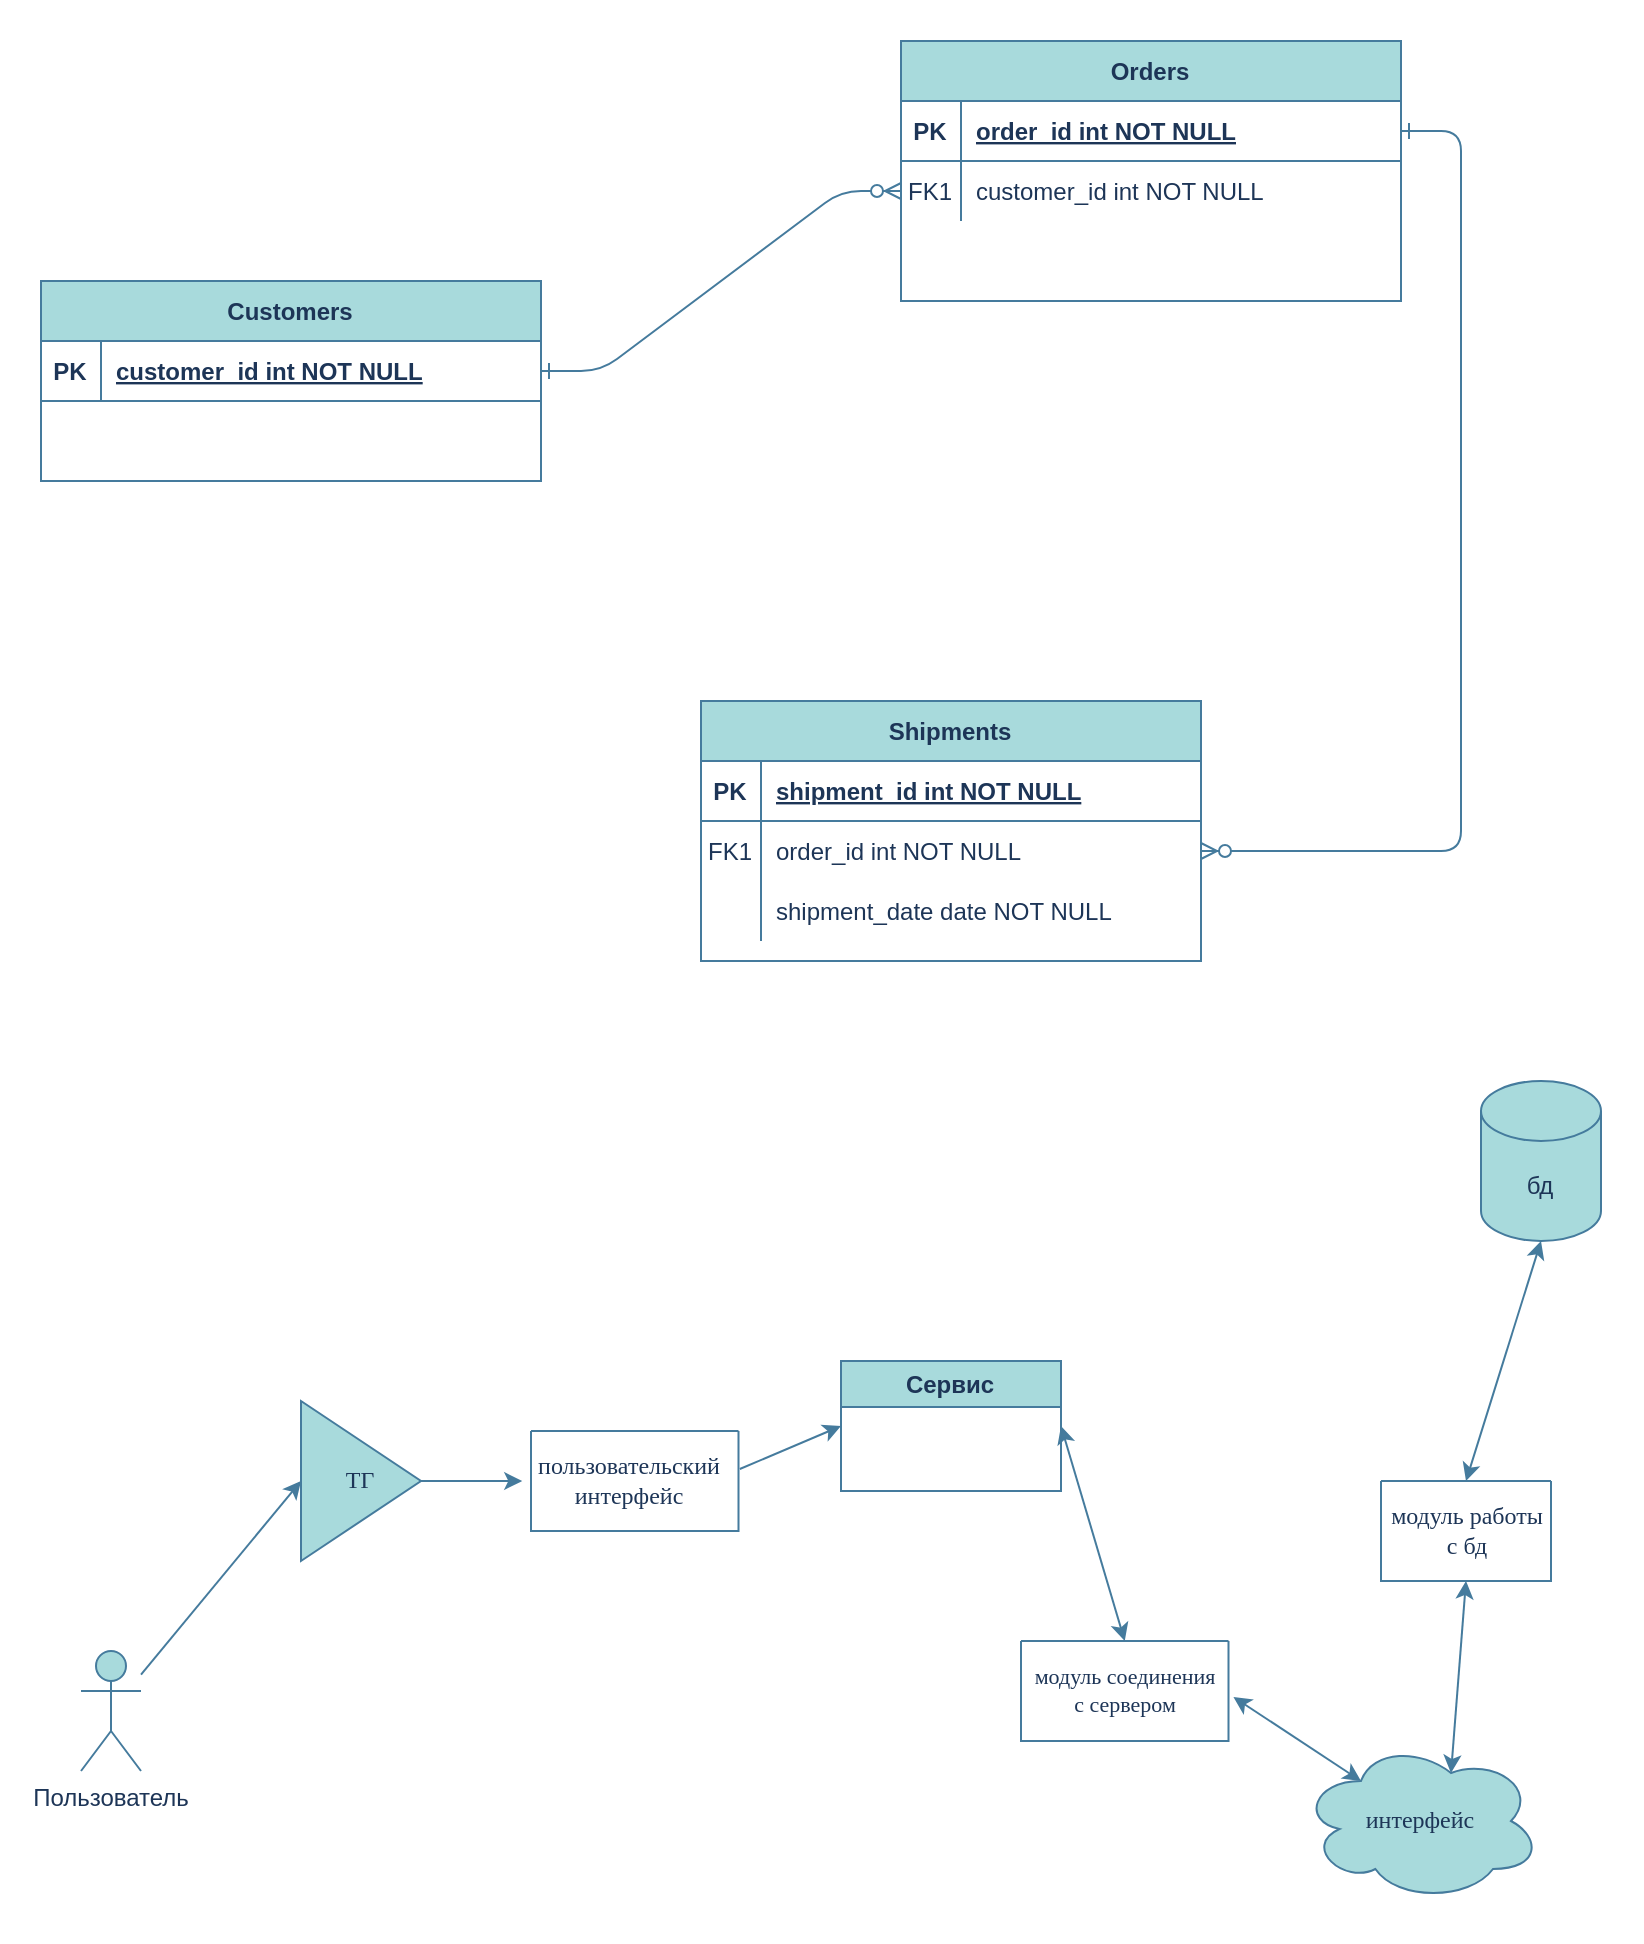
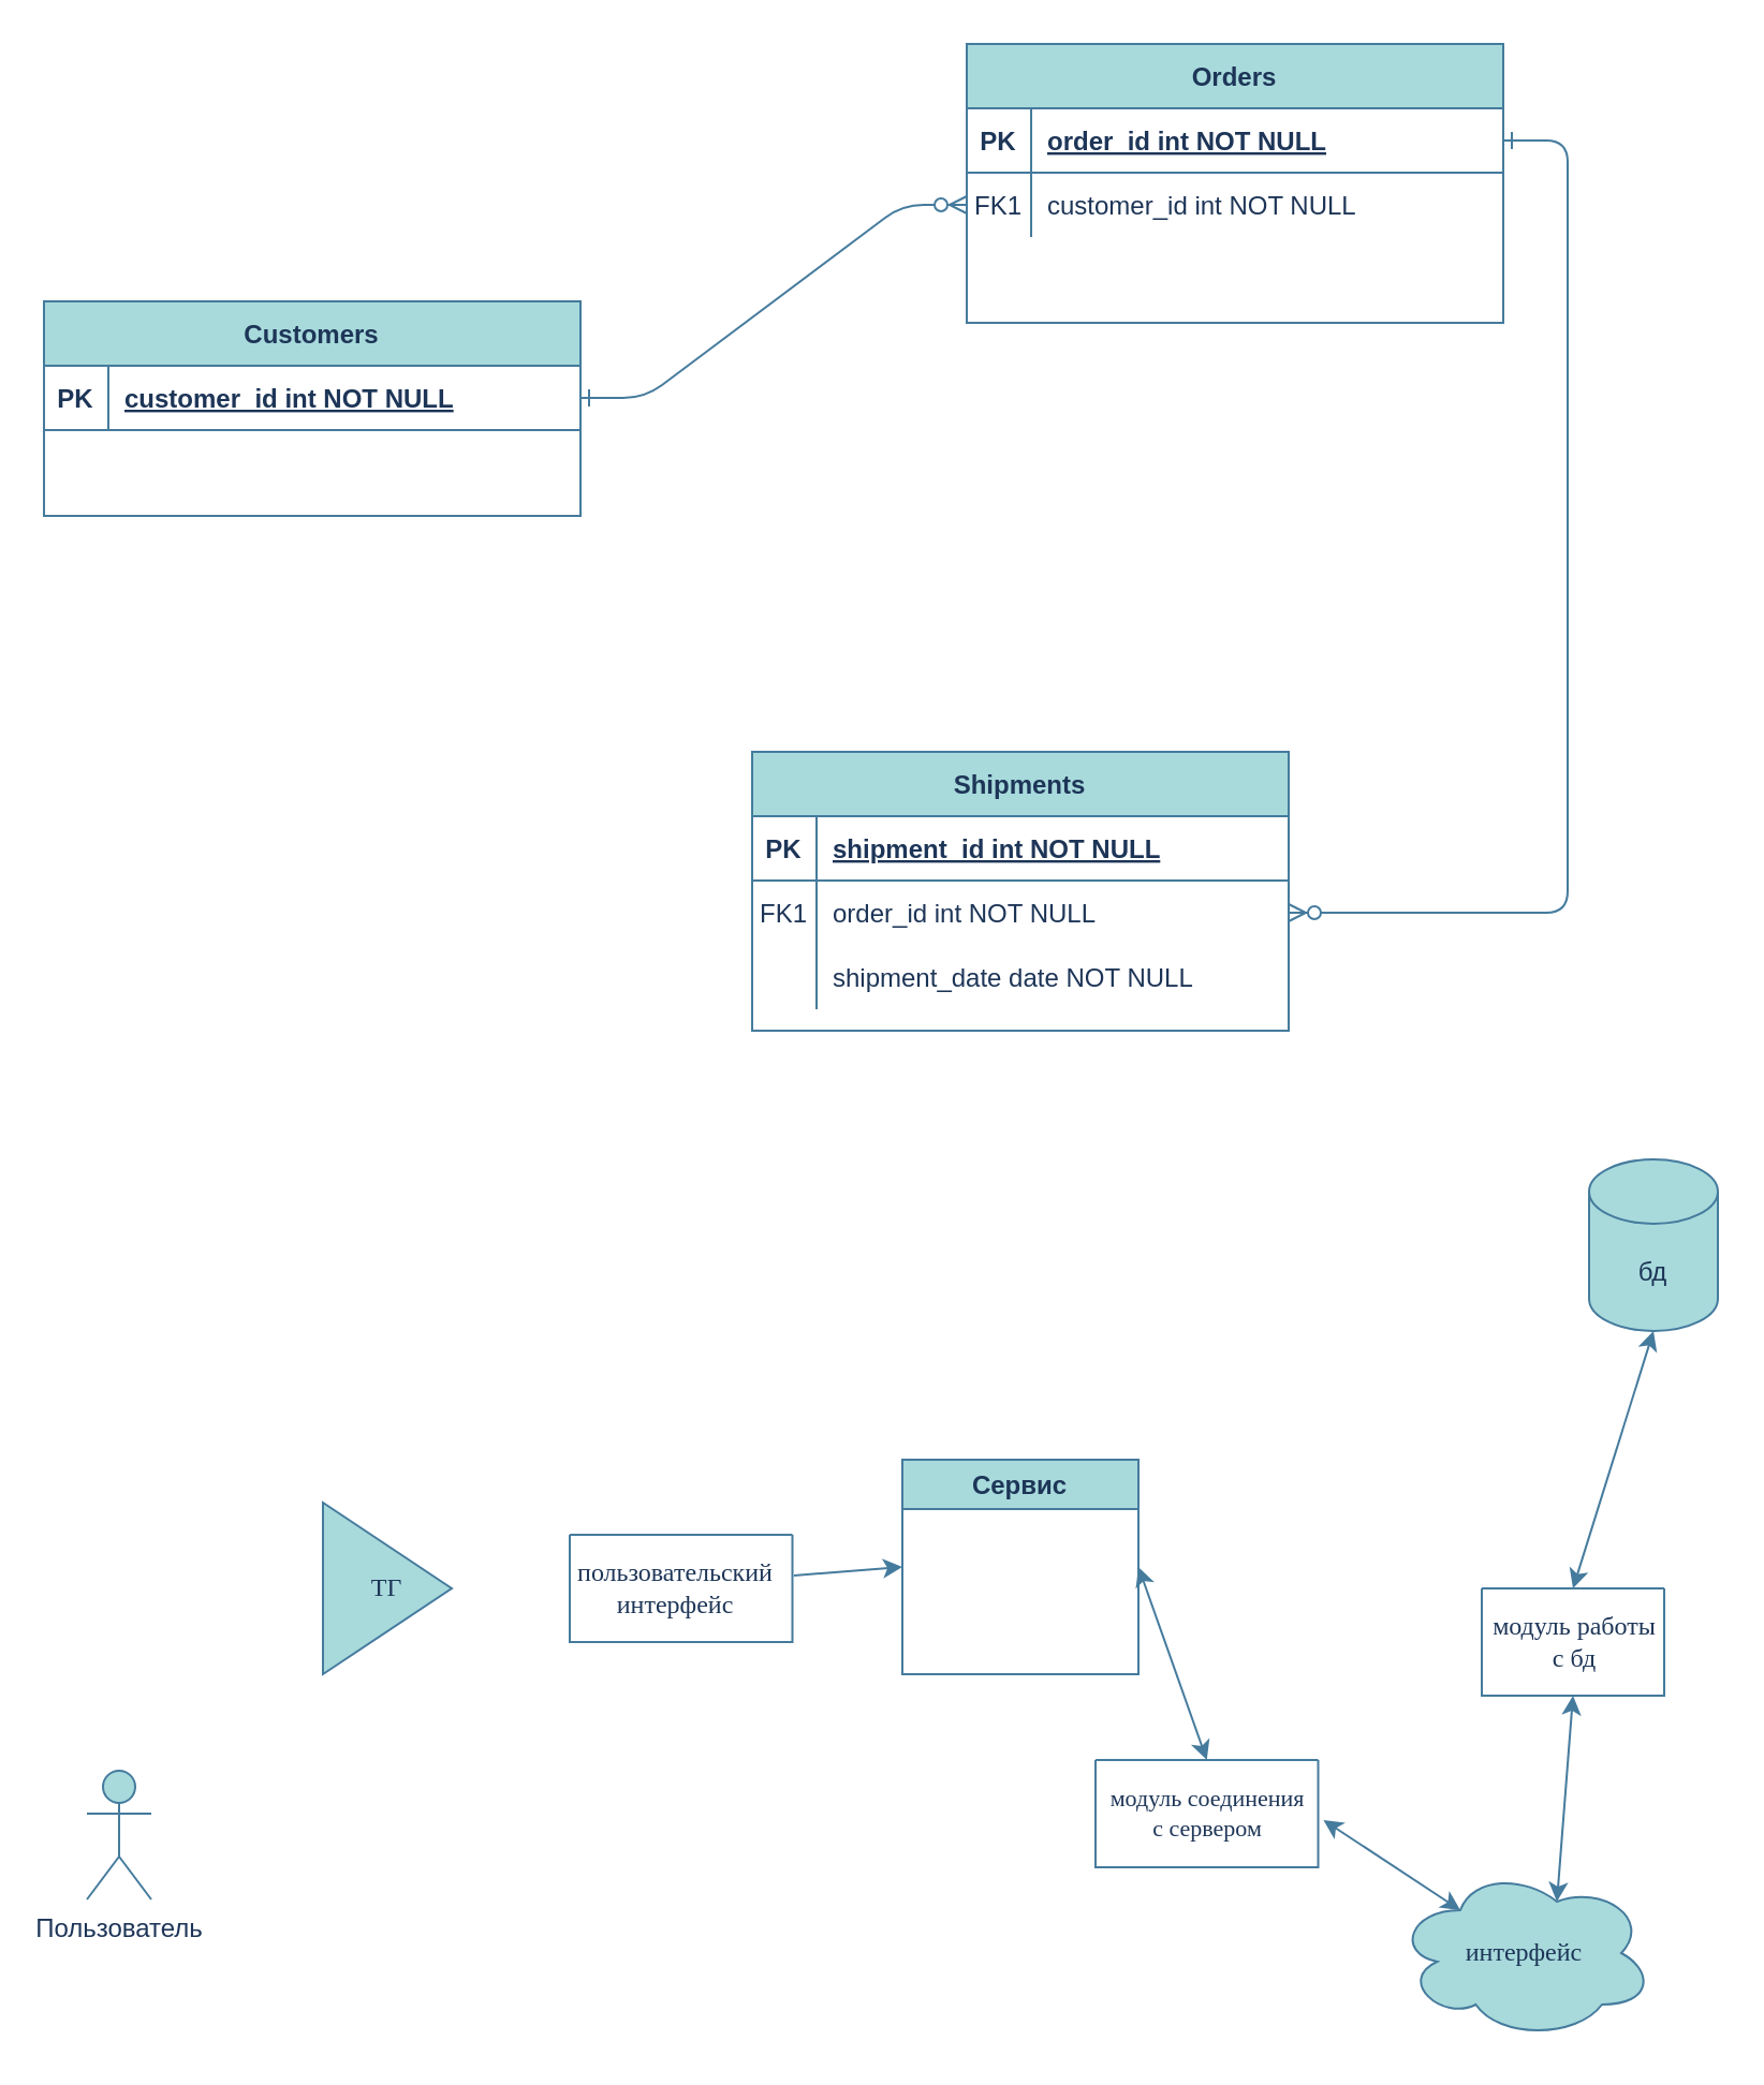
- <mxCell id="32" value="Сервис" style="swimlane;fillColor=#A8DADC;strokeColor=#457B9D;fontColor=#1D3557;" vertex="1" parent="1"><mxGeometry x="420" y="680" width="110" height="65" as="geometry"><mxRectangle x="320" y="710" width="80" height="23" as="alternateBounds" /></mxGeometry></mxCell>
+ <mxCell id="32" value="Сервис" style="swimlane;fillColor=#A8DADC;strokeColor=#457B9D;fontColor=#1D3557;" vertex="1" parent="1"><mxGeometry x="420" y="680" width="110" height="100" as="geometry"><mxRectangle x="320" y="710" width="80" height="23" as="alternateBounds" /></mxGeometry></mxCell>
- <mxCell id="39" value="" style="endArrow=classic;html=1;rounded=0;fontFamily=Times New Roman;exitX=1;exitY=0.5;exitDx=0;exitDy=0;entryX=0.017;entryY=0.5;entryDx=0;entryDy=0;entryPerimeter=0;labelBackgroundColor=#F1FAEE;strokeColor=#457B9D;fontColor=#1D3557;" edge="1" parent="1" source="38" target="41"><mxGeometry width="50" height="50" relative="1" as="geometry"><mxPoint x="270" y="830" as="sourcePoint" /><mxPoint x="270" y="850" as="targetPoint" /></mxGeometry></mxCell>
- <mxCell id="34" value="" style="endArrow=classic;html=1;rounded=0;entryX=0;entryY=0.5;entryDx=0;entryDy=0;labelBackgroundColor=#F1FAEE;strokeColor=#457B9D;fontColor=#1D3557;" edge="1" parent="1" source="31" target="38"><mxGeometry width="50" height="50" relative="1" as="geometry"><mxPoint x="270" y="830" as="sourcePoint" /><mxPoint x="140" y="750" as="targetPoint" /></mxGeometry></mxCell>
